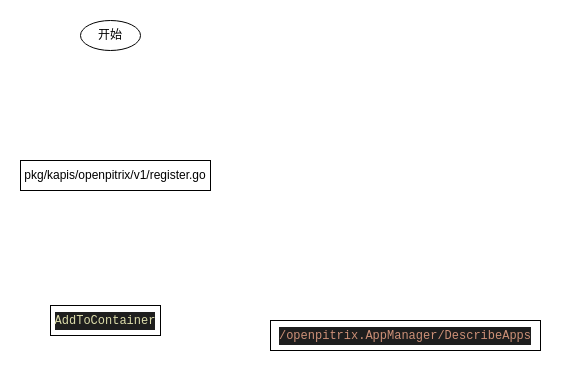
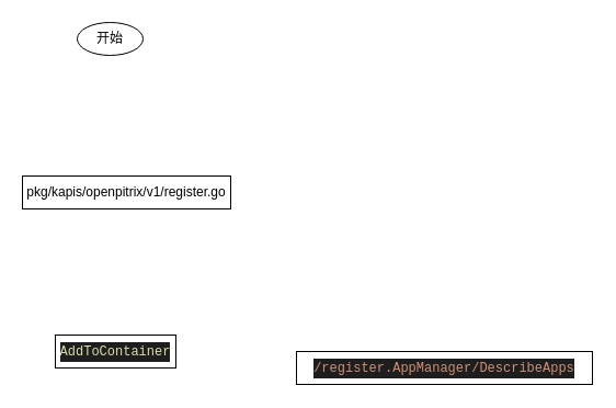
- <mxCell id="2" value="开始" style="ellipse;whiteSpace=wrap;html=1;" parent="1" vertex="1"><mxGeometry x="80" y="20" width="60" height="30" as="geometry" /></mxCell>
+ <mxCell id="2" value="开始" style="ellipse;whiteSpace=wrap;html=1;" parent="1" vertex="1"><mxGeometry x="70" y="20" width="60" height="30" as="geometry" /></mxCell>
- <mxCell id="5" value="&lt;div style=&quot;color: rgb(212 , 212 , 212) ; background-color: rgb(30 , 30 , 30) ; font-family: &amp;#34;menlo&amp;#34; , &amp;#34;monaco&amp;#34; , &amp;#34;courier new&amp;#34; , monospace ; line-height: 18px&quot;&gt;&lt;span style=&quot;color: #ce9178&quot;&gt;/openpitrix.AppManager/DescribeApps&lt;/span&gt;&lt;/div&gt;" style="whiteSpace=wrap;html=1;" vertex="1" parent="1"><mxGeometry x="270" y="320" width="270" height="30" as="geometry" /></mxCell>
+ <mxCell id="5" value="&lt;div style=&quot;color: rgb(212 , 212 , 212) ; background-color: rgb(30 , 30 , 30) ; font-family: &amp;#34;menlo&amp;#34; , &amp;#34;monaco&amp;#34; , &amp;#34;courier new&amp;#34; , monospace ; line-height: 18px&quot;&gt;&lt;span style=&quot;color: #ce9178&quot;&gt;/register.AppManager/DescribeApps&lt;/span&gt;&lt;/div&gt;" style="whiteSpace=wrap;html=1;" vertex="1" parent="1"><mxGeometry x="270" y="320" width="270" height="30" as="geometry" /></mxCell>
